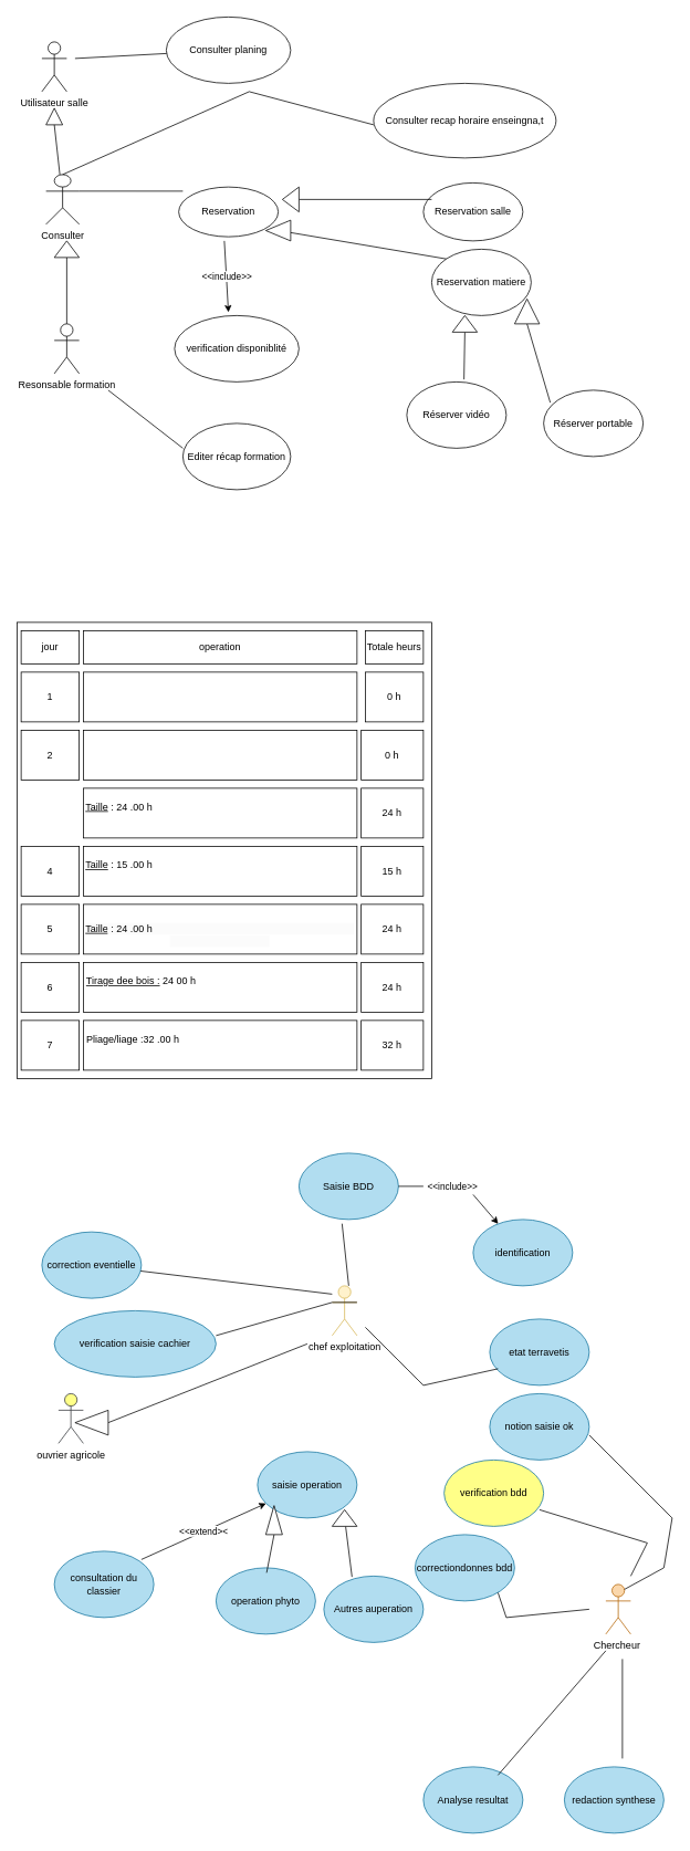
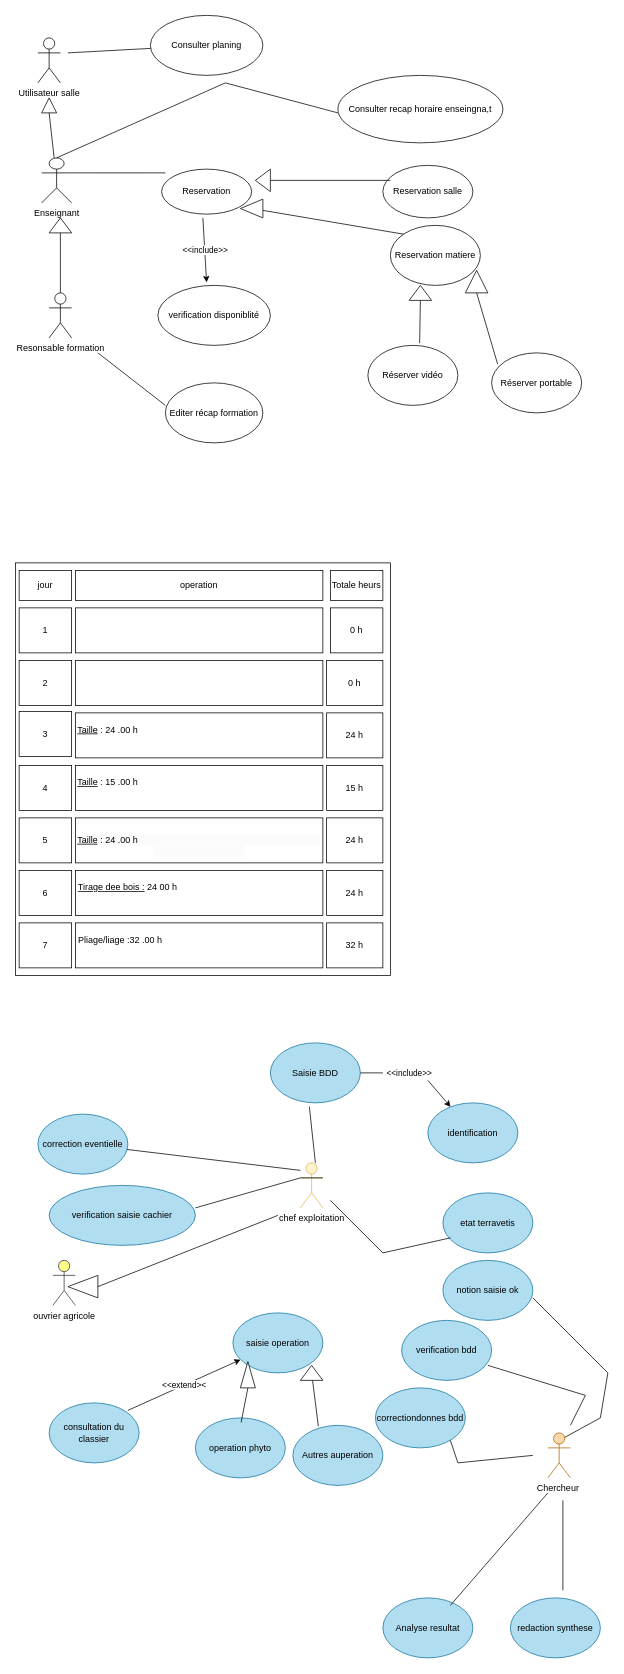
- <mxCell id="8" value="Consulter" style="shape=umlActor;verticalLabelPosition=bottom;verticalAlign=top;html=1;outlineConnect=0;" parent="1" vertex="1"><mxGeometry x="55" y="210" width="40" height="60" as="geometry" /></mxCell>
+ <mxCell id="8" value="Enseignant" style="shape=umlActor;verticalLabelPosition=bottom;verticalAlign=top;html=1;outlineConnect=0;" parent="1" vertex="1"><mxGeometry x="55" y="210" width="40" height="60" as="geometry" /></mxCell>
+ <mxCell id="43" value="3" style="rounded=0;whiteSpace=wrap;html=1;" parent="1" vertex="1"><mxGeometry x="25" y="948" width="70" height="60" as="geometry" /></mxCell>
- <mxCell id="75" value="verification bdd" style="ellipse;whiteSpace=wrap;html=1;fillColor=#ffff88;strokeColor=#10739e;" parent="1" vertex="1"><mxGeometry x="535" y="1760" width="120" height="80" as="geometry" /></mxCell>
+ <mxCell id="75" value="verification bdd" style="ellipse;whiteSpace=wrap;html=1;fillColor=#b1ddf0;strokeColor=#10739e;" parent="1" vertex="1"><mxGeometry x="535" y="1760" width="120" height="80" as="geometry" /></mxCell>
